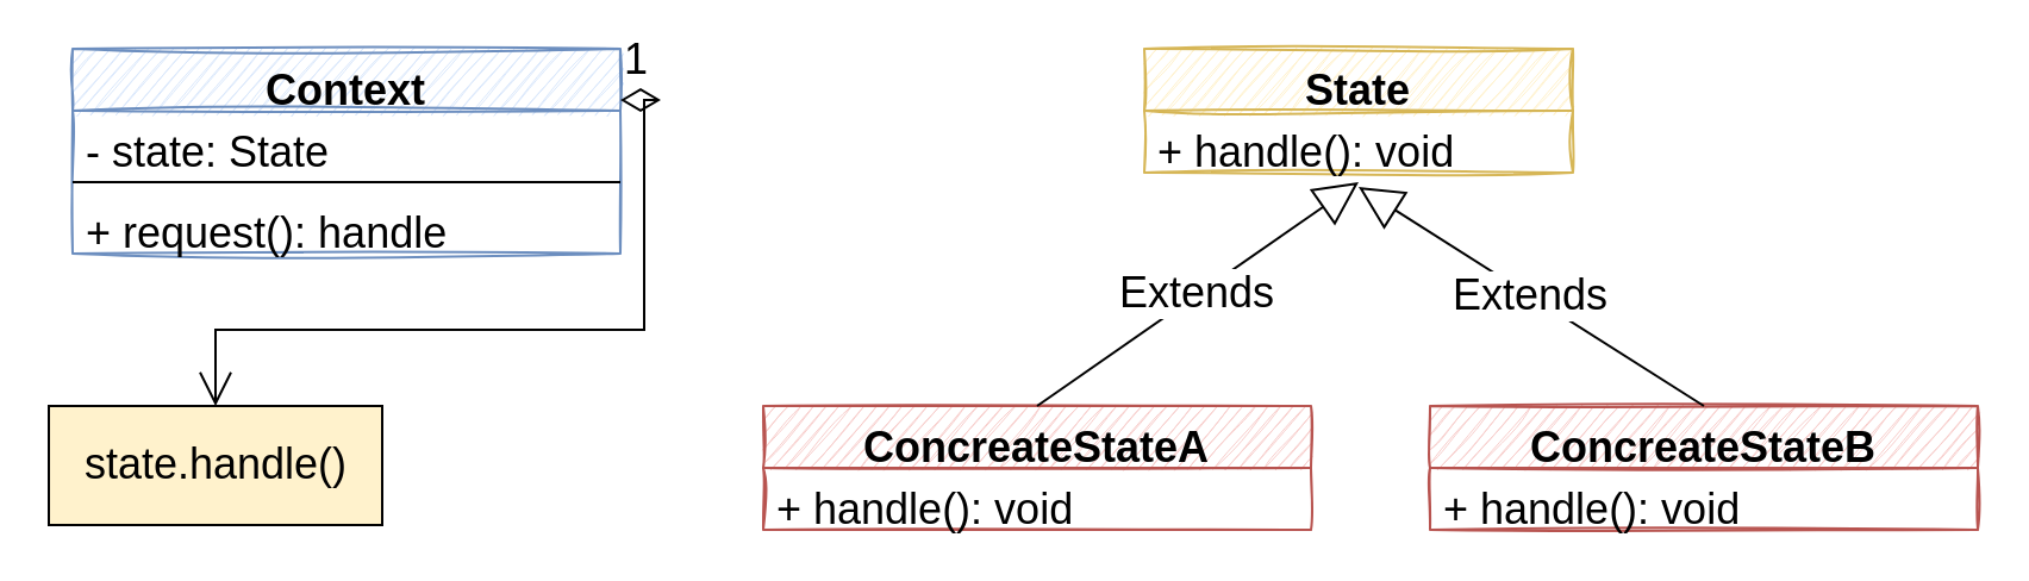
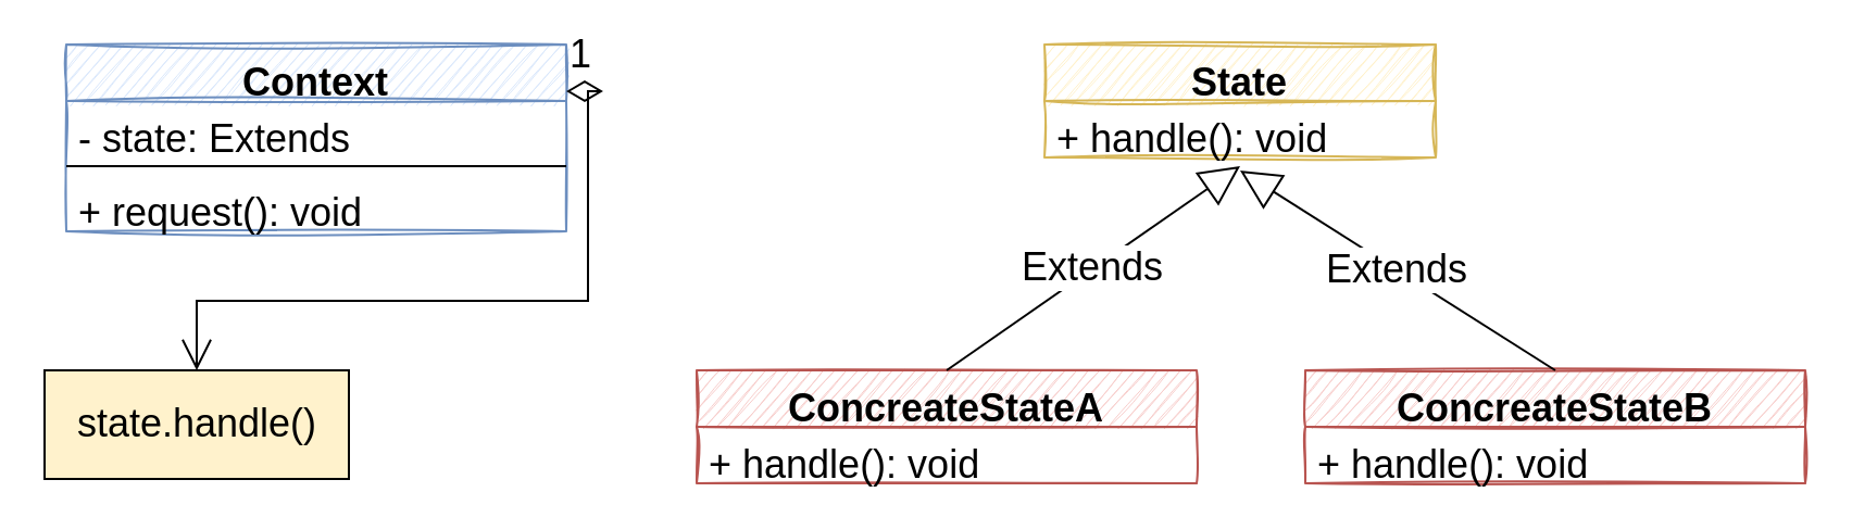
- <mxCell id="3" value="- state: State" style="text;strokeColor=none;fillColor=none;align=left;verticalAlign=top;spacingLeft=4;spacingRight=4;overflow=hidden;rotatable=0;points=[[0,0.5],[1,0.5]];portConstraint=eastwest;fontSize=18;" vertex="1" parent="2"><mxGeometry y="26" width="230" height="26" as="geometry" /></mxCell>
+ <mxCell id="3" value="- state: Extends" style="text;strokeColor=none;fillColor=none;align=left;verticalAlign=top;spacingLeft=4;spacingRight=4;overflow=hidden;rotatable=0;points=[[0,0.5],[1,0.5]];portConstraint=eastwest;fontSize=18;" vertex="1" parent="2"><mxGeometry y="26" width="230" height="26" as="geometry" /></mxCell>
- <mxCell id="5" value="+ request(): handle" style="text;strokeColor=none;fillColor=none;align=left;verticalAlign=top;spacingLeft=4;spacingRight=4;overflow=hidden;rotatable=0;points=[[0,0.5],[1,0.5]];portConstraint=eastwest;fontSize=18;" vertex="1" parent="2"><mxGeometry y="60" width="230" height="26" as="geometry" /></mxCell>
+ <mxCell id="5" value="+ request(): void" style="text;strokeColor=none;fillColor=none;align=left;verticalAlign=top;spacingLeft=4;spacingRight=4;overflow=hidden;rotatable=0;points=[[0,0.5],[1,0.5]];portConstraint=eastwest;fontSize=18;" vertex="1" parent="2"><mxGeometry y="60" width="230" height="26" as="geometry" /></mxCell>
